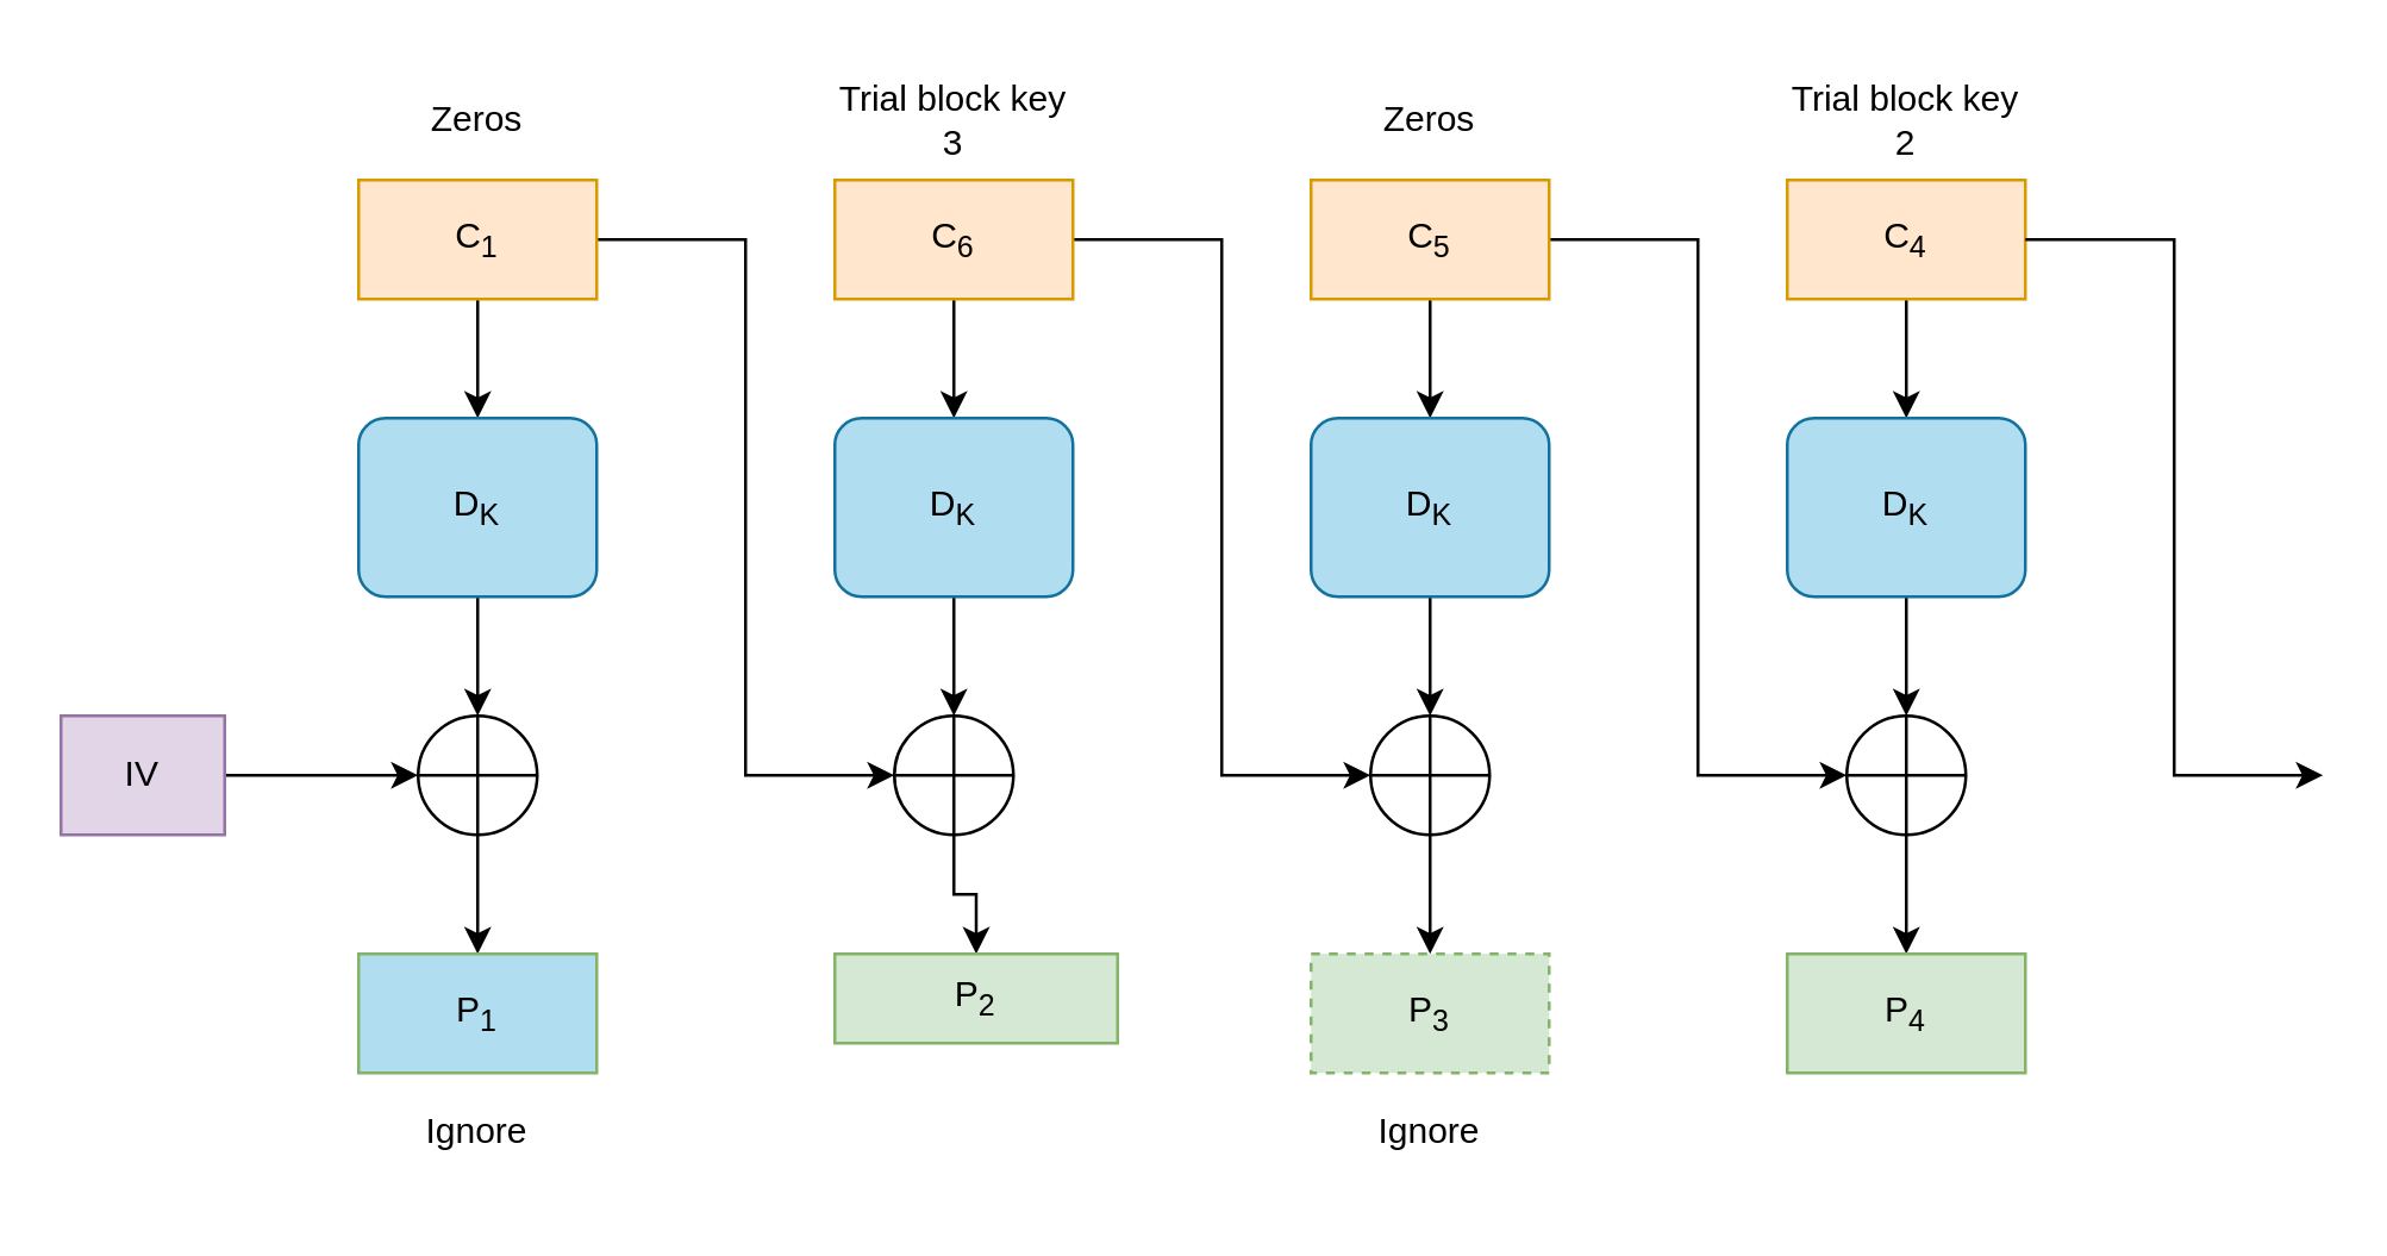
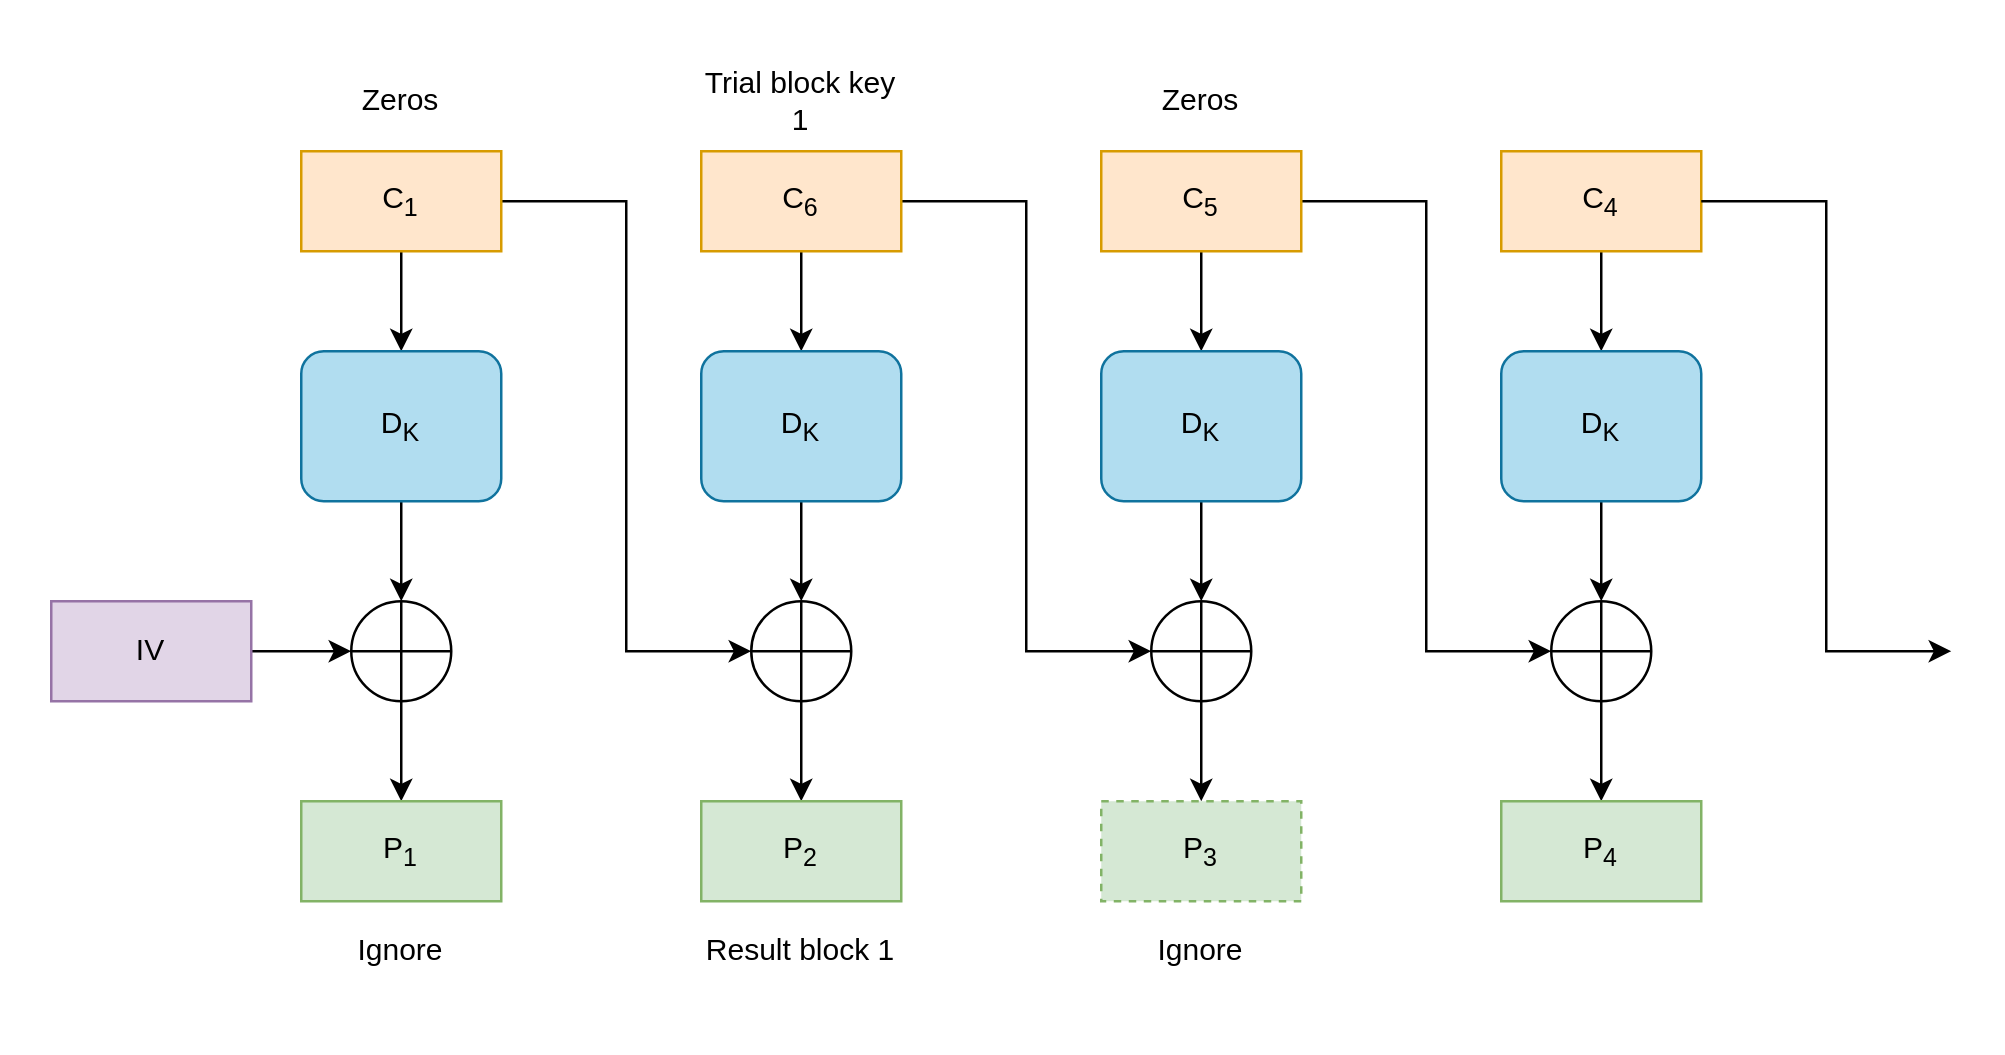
- <mxCell id="28" value="Trial block key 3" style="text;html=1;align=center;verticalAlign=middle;whiteSpace=wrap;rounded=0;" vertex="1" parent="1"><mxGeometry x="280" y="20" width="80" height="40" as="geometry" /></mxCell>
+ <mxCell id="28" value="Trial block key 1" style="text;html=1;align=center;verticalAlign=middle;whiteSpace=wrap;rounded=0;" vertex="1" parent="1"><mxGeometry x="280" y="20" width="80" height="40" as="geometry" /></mxCell>
- <mxCell id="38" value="Trial block key 2" style="text;html=1;align=center;verticalAlign=middle;whiteSpace=wrap;rounded=0;" vertex="1" parent="1"><mxGeometry x="600" y="20" width="80" height="40" as="geometry" /></mxCell>
- <mxCell id="10" value="IV" style="rounded=0;whiteSpace=wrap;html=1;fillColor=#e1d5e7;strokeColor=#9673a6;" parent="1" vertex="1"><mxGeometry x="20" y="240" width="55" height="40" as="geometry" /></mxCell>
+ <mxCell id="10" value="IV" style="rounded=0;whiteSpace=wrap;html=1;fillColor=#e1d5e7;strokeColor=#9673a6;" parent="1" vertex="1"><mxGeometry x="20" y="240" width="80" height="40" as="geometry" /></mxCell>
- <mxCell id="19" value="P&lt;sub&gt;2&lt;/sub&gt;" style="rounded=0;whiteSpace=wrap;html=1;fillColor=#d5e8d4;strokeColor=#82b366;" parent="1" vertex="1"><mxGeometry x="280" y="320" width="95" height="30" as="geometry" /></mxCell>
+ <mxCell id="19" value="P&lt;sub&gt;2&lt;/sub&gt;" style="rounded=0;whiteSpace=wrap;html=1;fillColor=#d5e8d4;strokeColor=#82b366;" parent="1" vertex="1"><mxGeometry x="280" y="320" width="80" height="40" as="geometry" /></mxCell>
- <mxCell id="11" value="P&lt;sub&gt;1&lt;/sub&gt;" style="rounded=0;whiteSpace=wrap;html=1;fillColor=#b1ddf0;strokeColor=#82b366;" parent="1" vertex="1"><mxGeometry x="120" y="320" width="80" height="40" as="geometry" /></mxCell>
+ <mxCell id="11" value="P&lt;sub&gt;1&lt;/sub&gt;" style="rounded=0;whiteSpace=wrap;html=1;fillColor=#d5e8d4;strokeColor=#82b366;" parent="1" vertex="1"><mxGeometry x="120" y="320" width="80" height="40" as="geometry" /></mxCell>
+ <mxCell id="29" value="Result block 1" style="text;html=1;align=center;verticalAlign=middle;whiteSpace=wrap;rounded=0;" vertex="1" parent="1"><mxGeometry x="280" y="360" width="80" height="40" as="geometry" /></mxCell>
